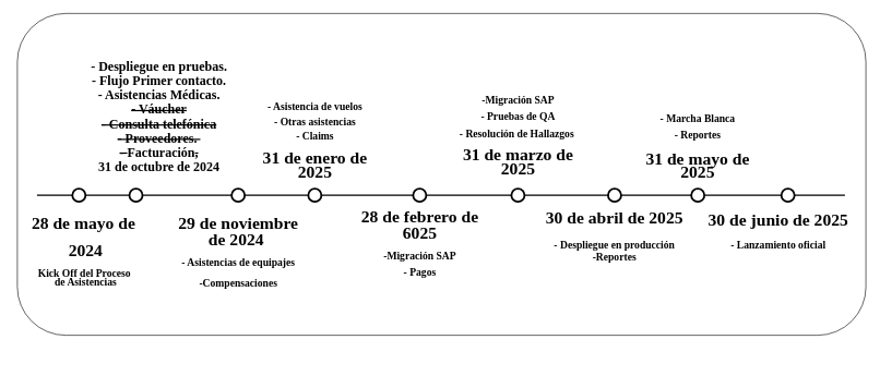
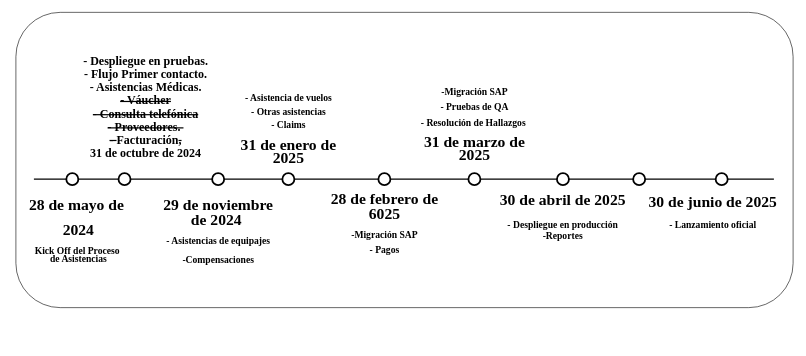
- <mxCell id="20" value="&lt;h1 style=&quot;text-wrap: nowrap; font-size: 16px; line-height: 11.2px;&quot;&gt;- Marcha Blanca&lt;br&gt;&lt;/h1&gt;&lt;h1 style=&quot;text-wrap: nowrap; font-size: 16px; line-height: 17.6px;&quot;&gt;- Reportes&lt;/h1&gt;&lt;div style=&quot;line-height: 80%;&quot;&gt;&lt;h1 style=&quot;line-height: 80%;&quot;&gt;31 de mayo de 2025&lt;/h1&gt;&lt;/div&gt;" style="text;html=1;spacing=5;spacingTop=-20;whiteSpace=wrap;overflow=hidden;strokeColor=none;strokeWidth=3;fontSize=13;align=center;rounded=1;fontFamily=Architects Daughter;fontSource=https%3A%2F%2Ffonts.googleapis.com%2Fcss%3Ffamily%3DArchitects%2BDaughter;labelBackgroundColor=none;" vertex="1" parent="1"><mxGeometry x="957" y="175" width="215" height="108" as="geometry" /></mxCell>
